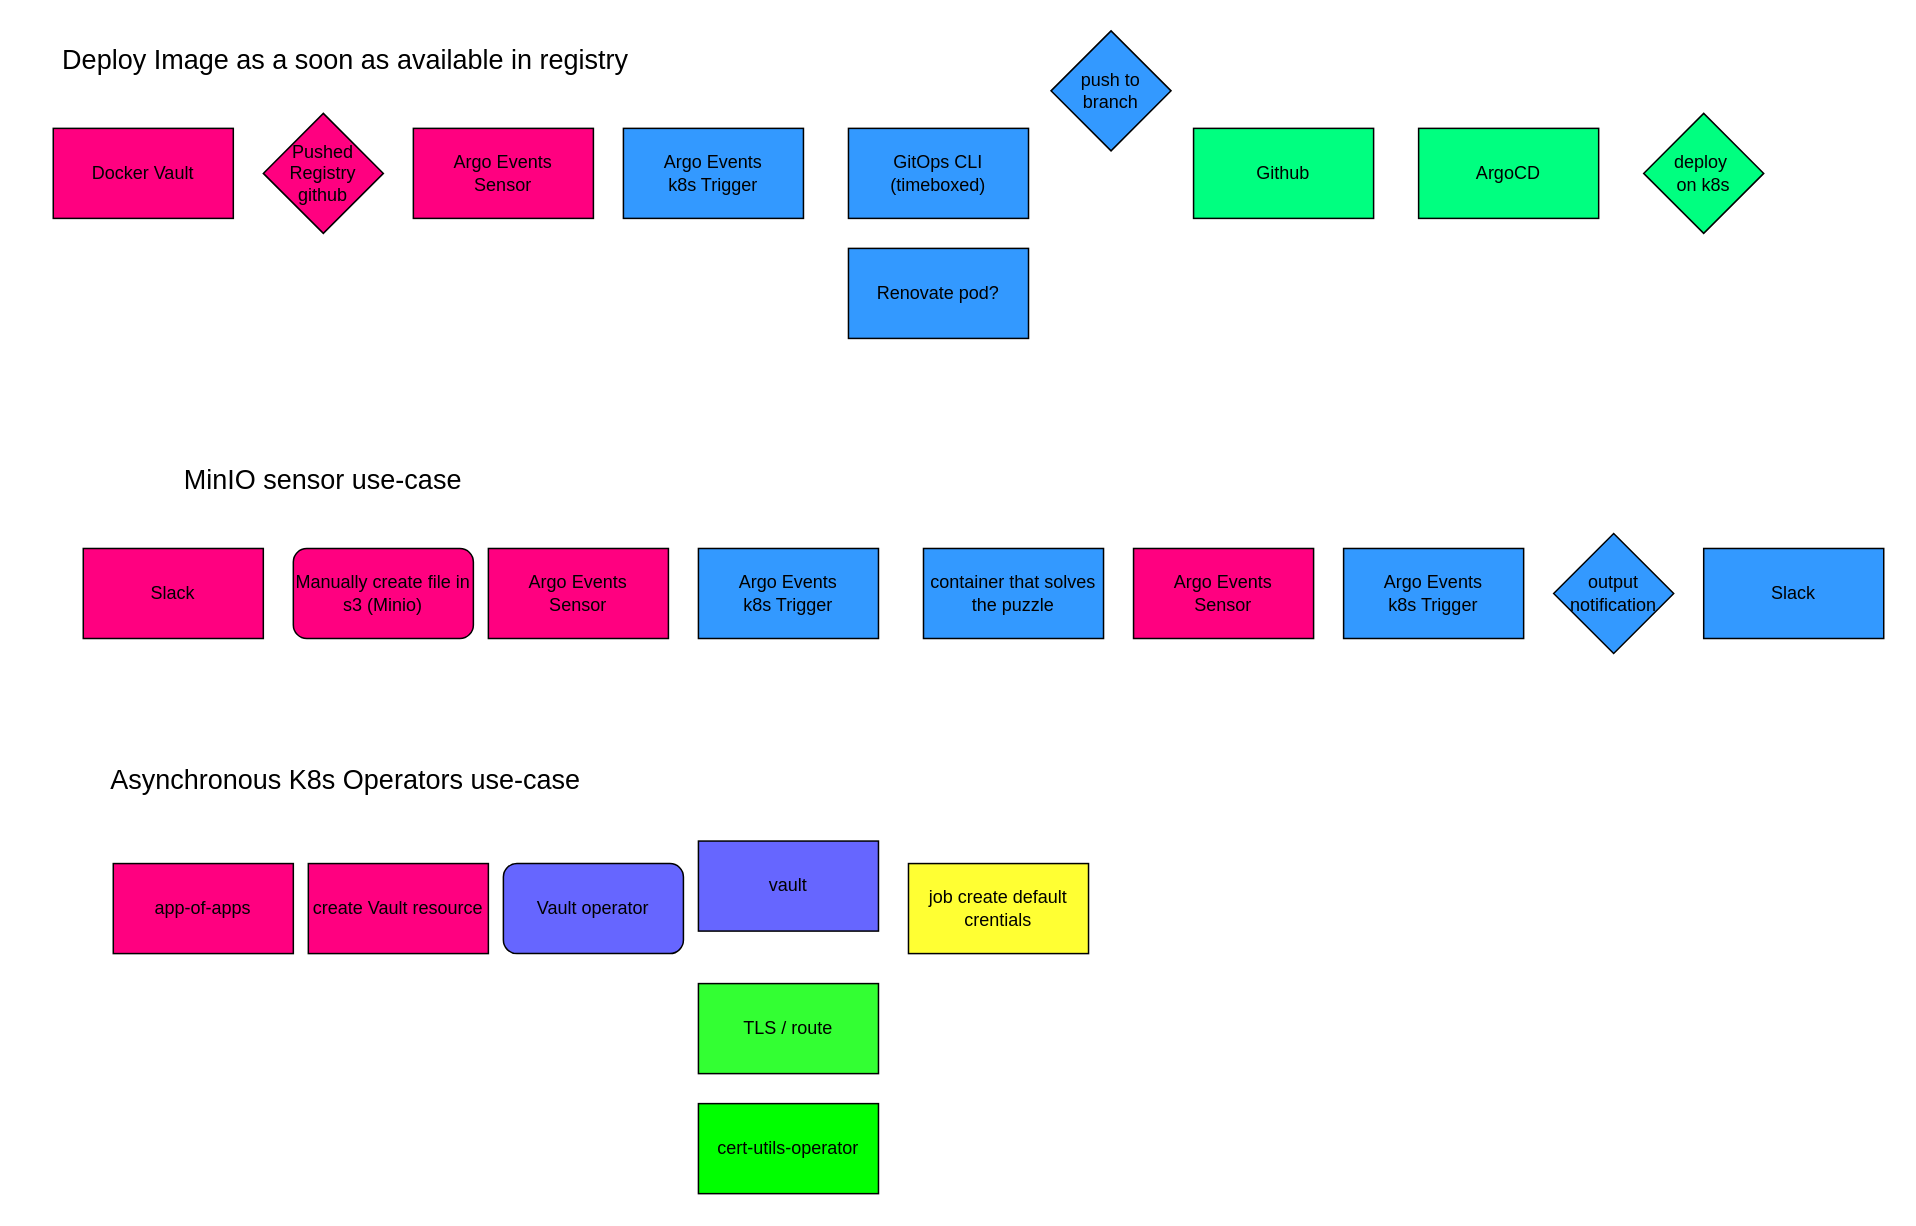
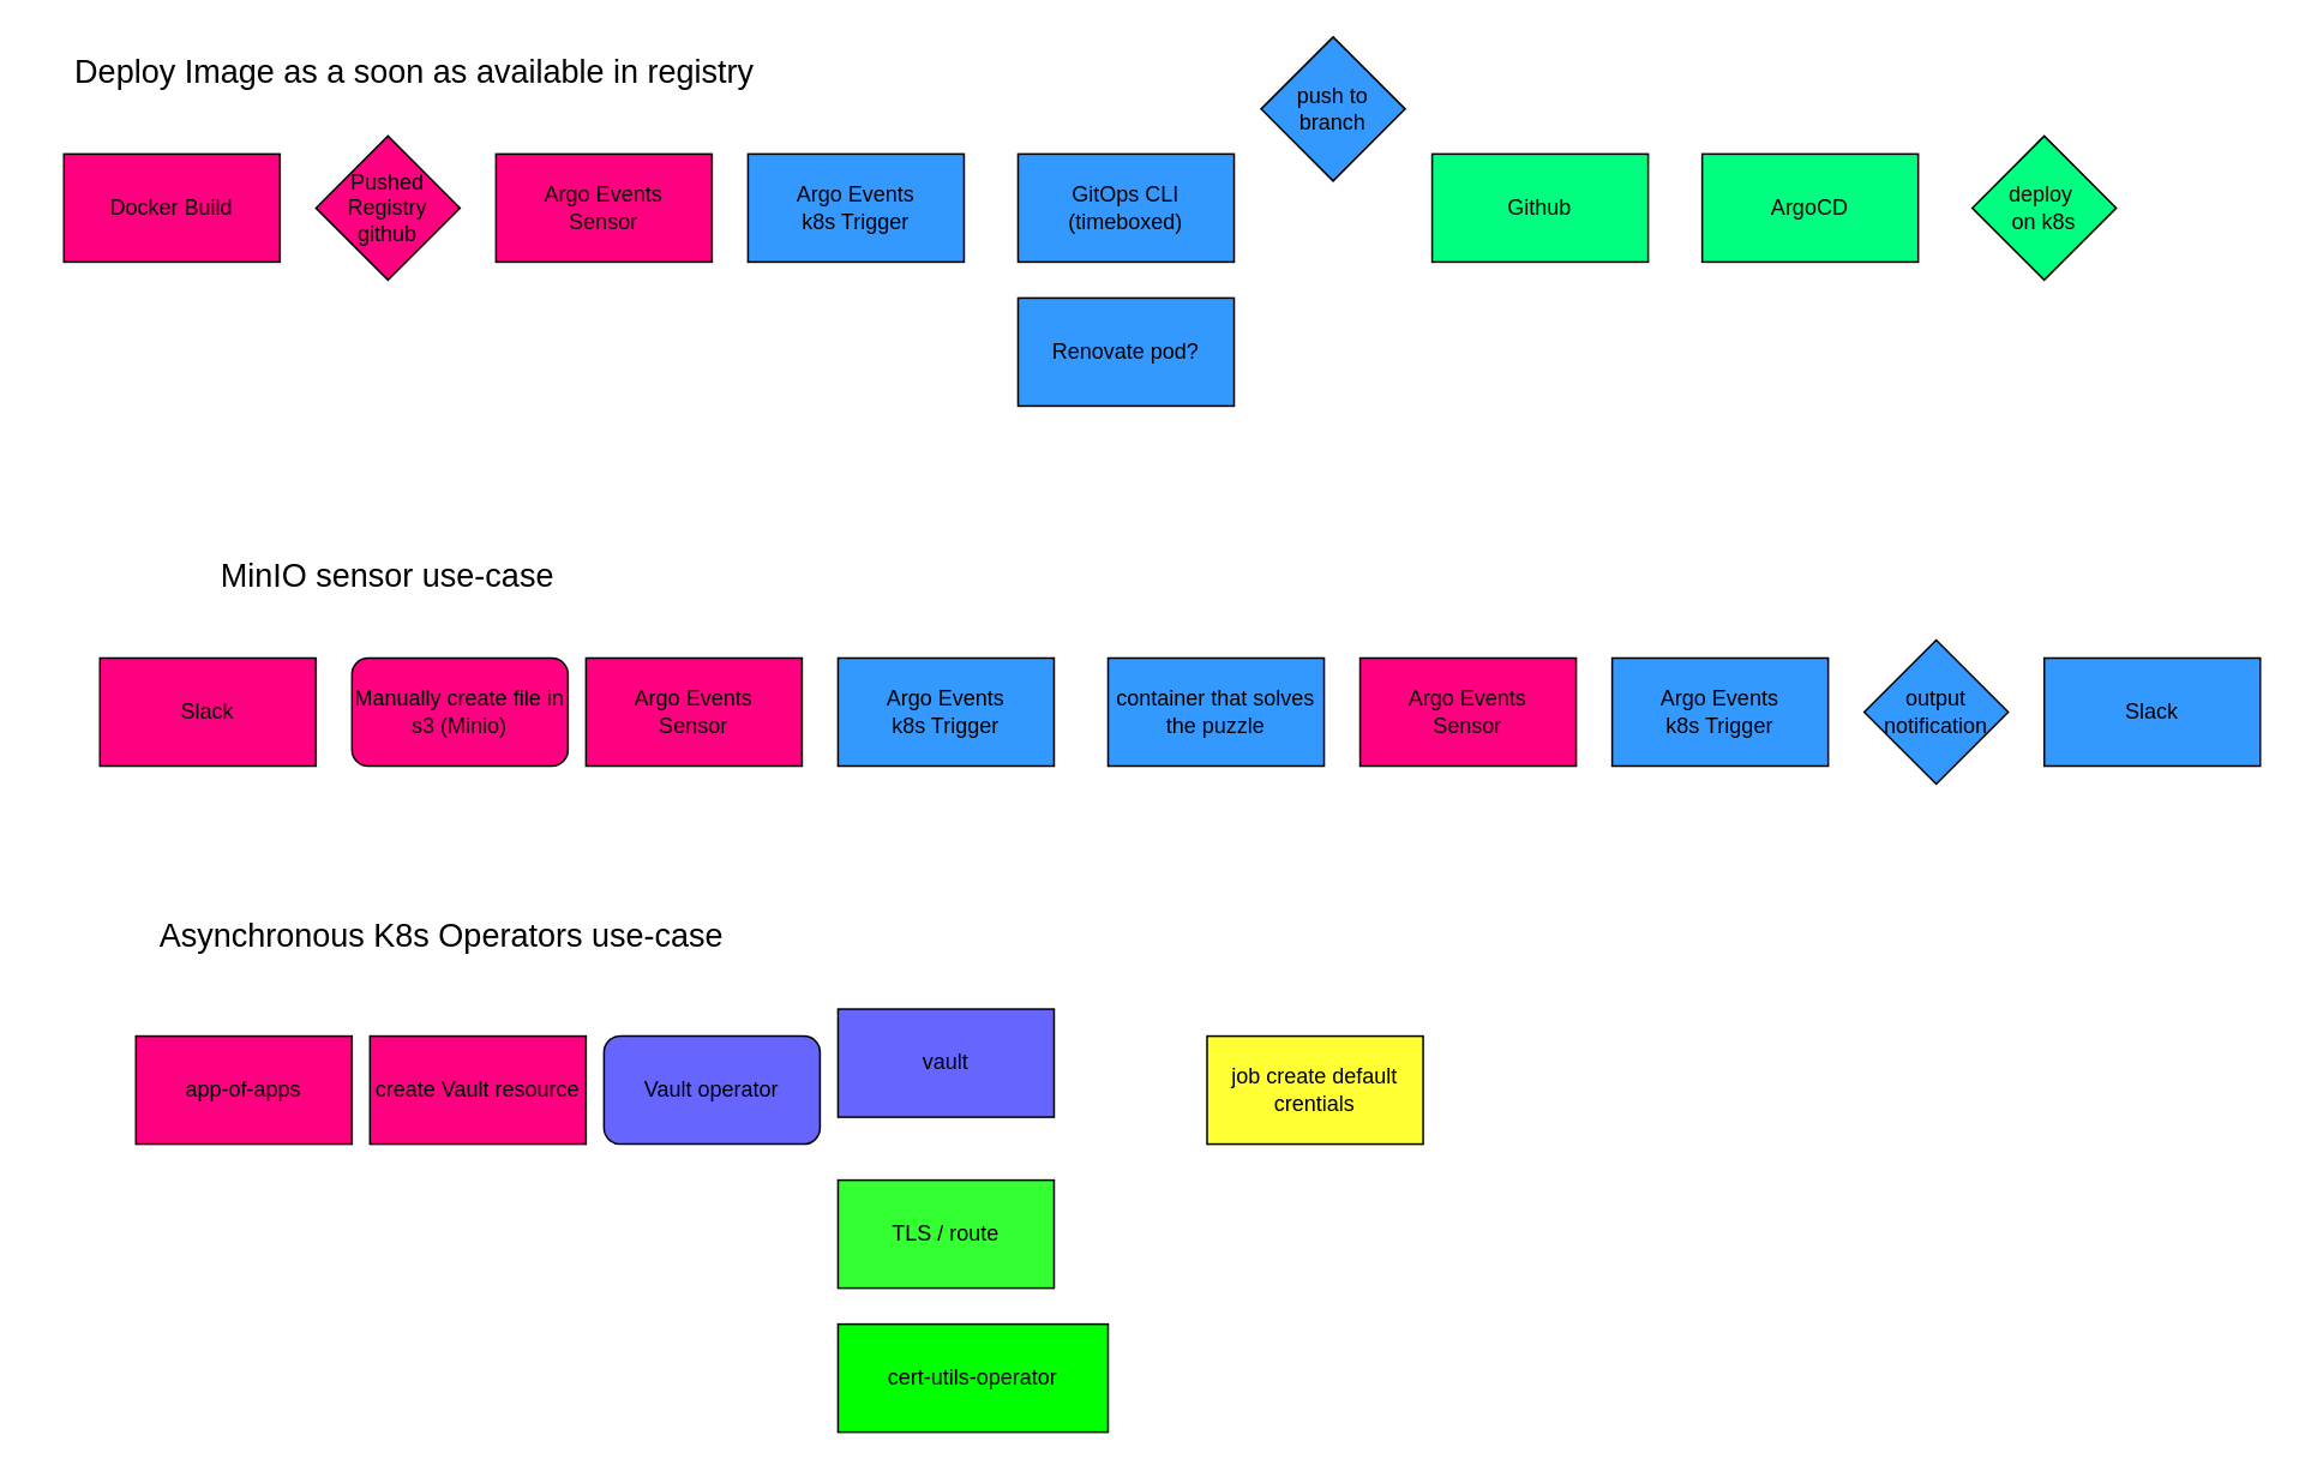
- <mxCell id="2" value="Docker Vault" style="whiteSpace=wrap;html=1;fillColor=#FF0080;" vertex="1" parent="1"><mxGeometry x="35" y="85" width="120" height="60" as="geometry" /></mxCell>
+ <mxCell id="2" value="Docker Build" style="whiteSpace=wrap;html=1;fillColor=#FF0080;" vertex="1" parent="1"><mxGeometry x="35" y="85" width="120" height="60" as="geometry" /></mxCell>
- <mxCell id="30" value="&lt;font style=&quot;font-size: 18px;&quot;&gt;Asynchronous K8s Operators use-case&lt;/font&gt;" style="text;strokeColor=none;align=center;fillColor=none;html=1;verticalAlign=middle;whiteSpace=wrap;rounded=0;" vertex="1" parent="1"><mxGeometry x="35" y="505" width="390" height="30" as="geometry" /></mxCell>
+ <mxCell id="30" value="&lt;font style=&quot;font-size: 18px;&quot;&gt;Asynchronous K8s Operators use-case&lt;/font&gt;" style="text;strokeColor=none;align=center;fillColor=none;html=1;verticalAlign=middle;whiteSpace=wrap;rounded=0;" vertex="1" parent="1"><mxGeometry x="50" y="505" width="390" height="30" as="geometry" /></mxCell>
- <mxCell id="27" value="job create default crentials" style="whiteSpace=wrap;html=1;fillColor=#FFFF33;" vertex="1" parent="1"><mxGeometry x="605" y="575" width="120" height="60" as="geometry" /></mxCell>
+ <mxCell id="27" value="job create default crentials" style="whiteSpace=wrap;html=1;fillColor=#FFFF33;" vertex="1" parent="1"><mxGeometry x="670" y="575" width="120" height="60" as="geometry" /></mxCell>
- <mxCell id="26" value="cert-utils-operator" style="whiteSpace=wrap;html=1;fillColor=#00FF00;" vertex="1" parent="1"><mxGeometry x="465" y="735" width="120" height="60" as="geometry" /></mxCell>
+ <mxCell id="26" value="cert-utils-operator" style="whiteSpace=wrap;html=1;fillColor=#00FF00;" vertex="1" parent="1"><mxGeometry x="465" y="735" width="150" height="60" as="geometry" /></mxCell>
